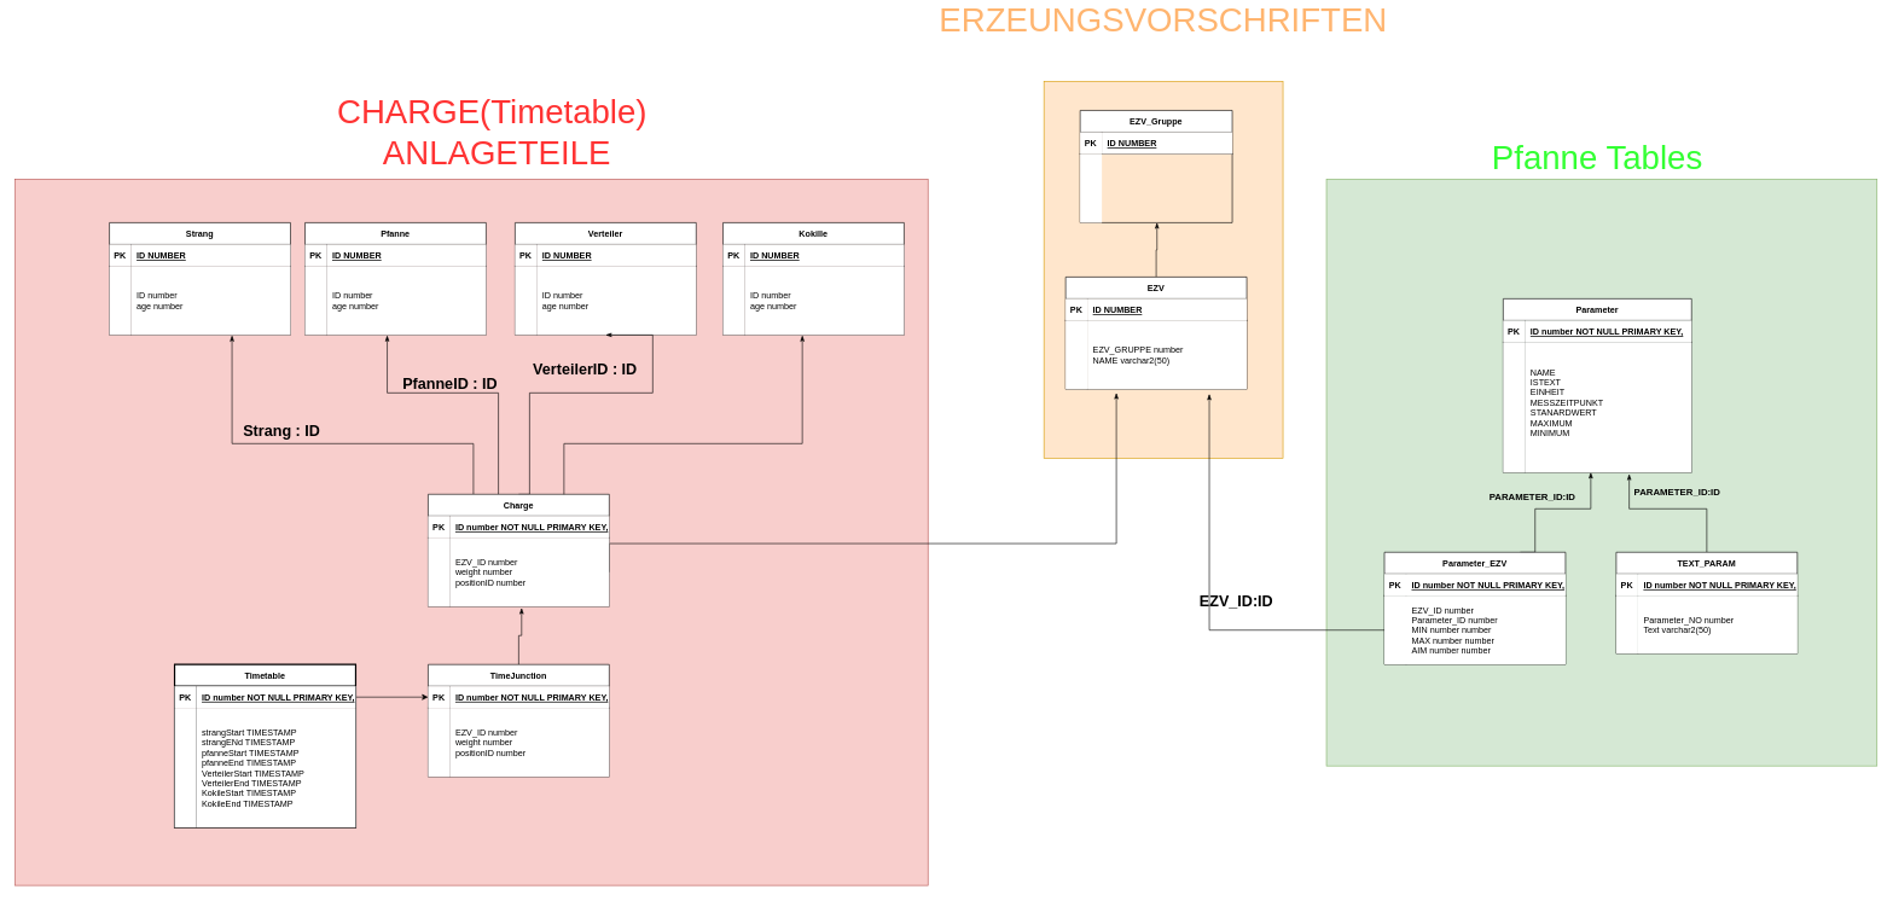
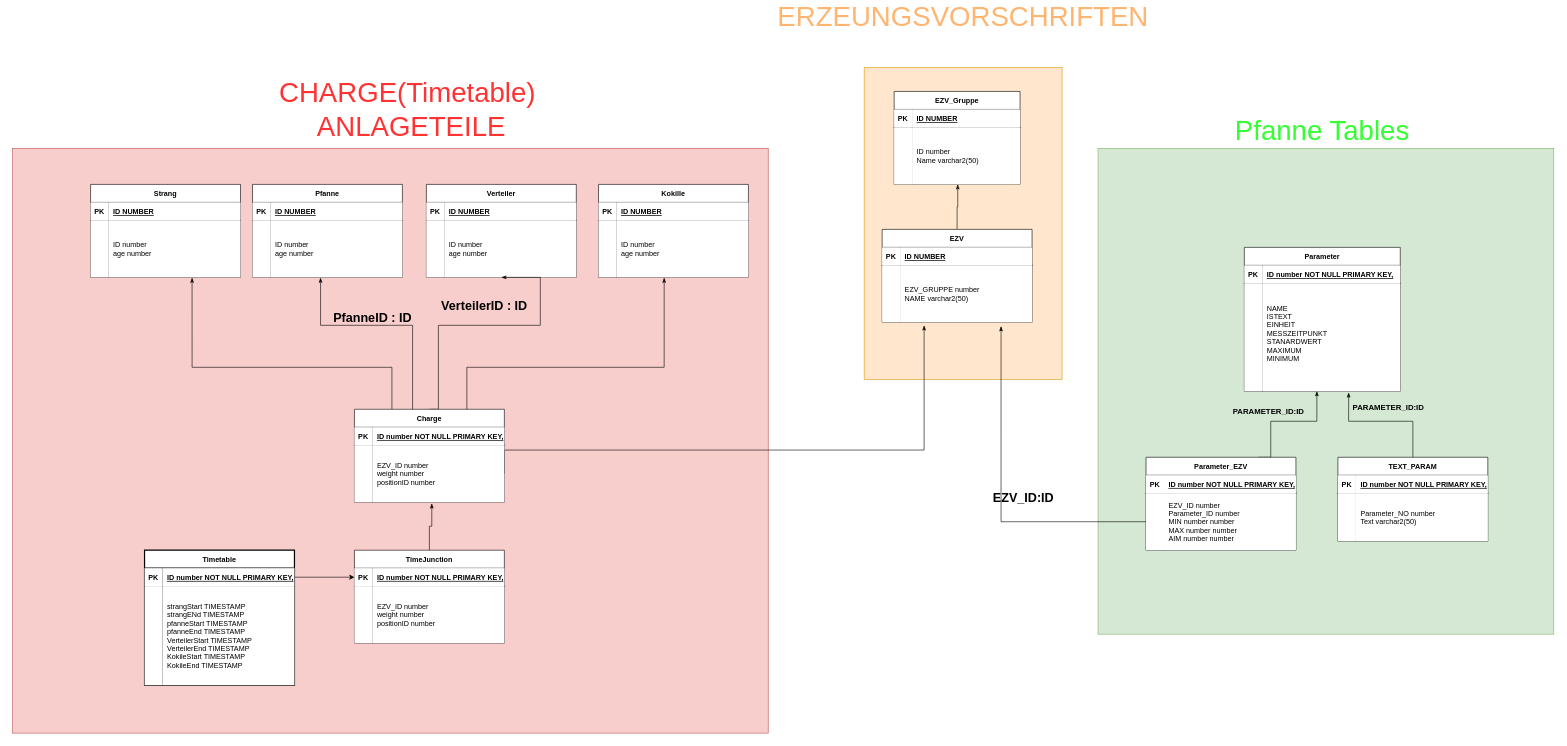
+ <mxCell id="49" value="ID number&#10;Name varchar2(50)" style="shape=partialRectangle;overflow=hidden;connectable=0;top=0;left=0;bottom=0;right=0;align=left;spacingLeft=6;" vertex="1" parent="47"><mxGeometry x="30" width="180" height="95" as="geometry" /></mxCell>
- <mxCell id="101" value="&lt;b&gt;&lt;font style=&quot;font-size: 21px&quot;&gt;Strang : ID&lt;/font&gt;&lt;/b&gt;" style="text;html=1;strokeColor=none;fillColor=none;spacing=5;spacingTop=-20;whiteSpace=wrap;overflow=hidden;rounded=0;" vertex="1" parent="1"><mxGeometry x="330" y="590" width="190" height="20" as="geometry" /></mxCell>
